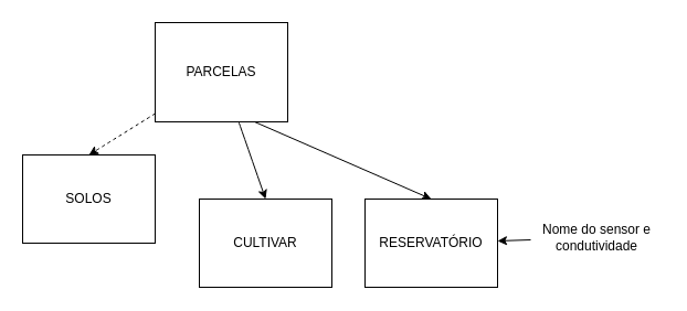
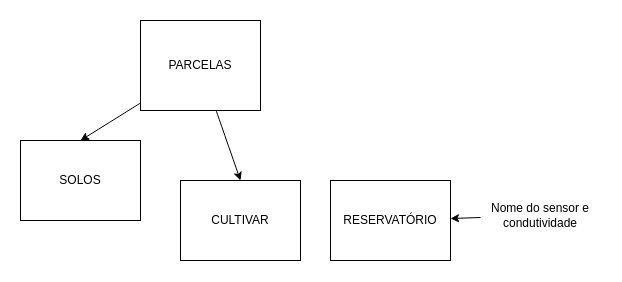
- <mxCell id="4" style="edgeStyle=none;curved=1;html=1;entryX=0.5;entryY=0;entryDx=0;entryDy=0;dashed=1;" parent="1" source="6" target="2" edge="1"><mxGeometry relative="1" as="geometry" /></mxCell>
+ <mxCell id="4" style="edgeStyle=none;curved=1;html=1;entryX=0.5;entryY=0;entryDx=0;entryDy=0;" parent="1" source="6" target="2" edge="1"><mxGeometry relative="1" as="geometry" /></mxCell>
- <mxCell id="5" style="edgeStyle=none;html=1;entryX=0.5;entryY=0;entryDx=0;entryDy=0;rounded=0;exitX=0.75;exitY=1;exitDx=0;exitDy=0;" parent="1" source="6" target="8" edge="1"><mxGeometry relative="1" as="geometry"><Array as="points" /></mxGeometry></mxCell>
